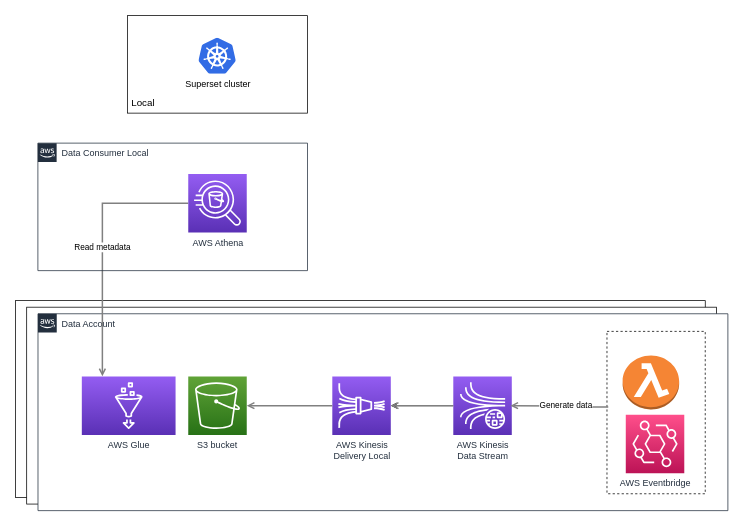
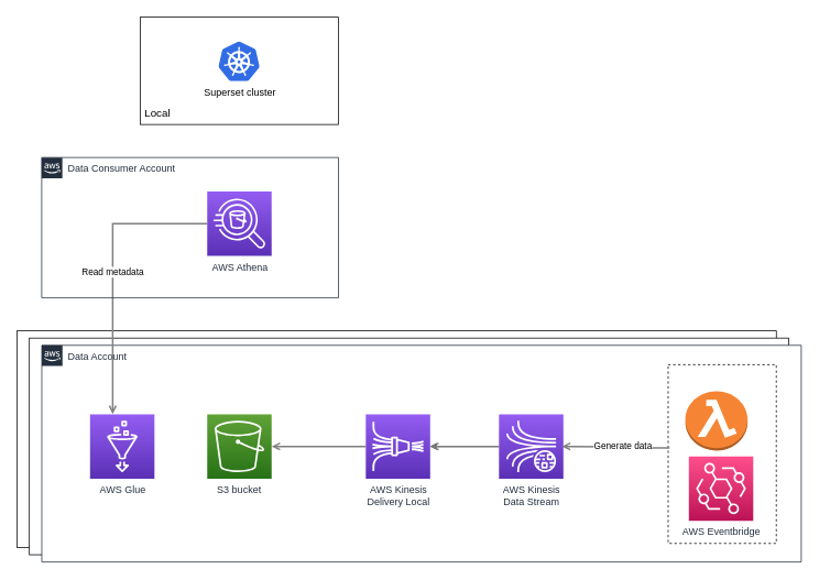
- <mxCell id="17" value="Data Consumer Local" style="points=[[0,0],[0.25,0],[0.5,0],[0.75,0],[1,0],[1,0.25],[1,0.5],[1,0.75],[1,1],[0.75,1],[0.5,1],[0.25,1],[0,1],[0,0.75],[0,0.5],[0,0.25]];outlineConnect=0;gradientColor=none;html=1;whiteSpace=wrap;fontSize=12;fontStyle=0;shape=mxgraph.aws4.group;grIcon=mxgraph.aws4.group_aws_cloud_alt;strokeColor=#232F3E;fillColor=none;verticalAlign=top;align=left;spacingLeft=30;fontColor=#232F3E;dashed=0;labelBackgroundColor=#ffffff;container=1;pointerEvents=0;collapsible=0;recursiveResize=0;" parent="1" vertex="1"><mxGeometry x="50" y="190" width="359.5" height="170" as="geometry" /></mxCell>
+ <mxCell id="17" value="Data Consumer Account" style="points=[[0,0],[0.25,0],[0.5,0],[0.75,0],[1,0],[1,0.25],[1,0.5],[1,0.75],[1,1],[0.75,1],[0.5,1],[0.25,1],[0,1],[0,0.75],[0,0.5],[0,0.25]];outlineConnect=0;gradientColor=none;html=1;whiteSpace=wrap;fontSize=12;fontStyle=0;shape=mxgraph.aws4.group;grIcon=mxgraph.aws4.group_aws_cloud_alt;strokeColor=#232F3E;fillColor=none;verticalAlign=top;align=left;spacingLeft=30;fontColor=#232F3E;dashed=0;labelBackgroundColor=#ffffff;container=1;pointerEvents=0;collapsible=0;recursiveResize=0;" parent="1" vertex="1"><mxGeometry x="50" y="190" width="359.5" height="170" as="geometry" /></mxCell>
- <mxCell id="8" value="AWS Glue" style="sketch=0;points=[[0,0,0],[0.25,0,0],[0.5,0,0],[0.75,0,0],[1,0,0],[0,1,0],[0.25,1,0],[0.5,1,0],[0.75,1,0],[1,1,0],[0,0.25,0],[0,0.5,0],[0,0.75,0],[1,0.25,0],[1,0.5,0],[1,0.75,0]];outlineConnect=0;fontColor=#232F3E;gradientColor=#945DF2;gradientDirection=north;fillColor=#5A30B5;strokeColor=#ffffff;dashed=0;verticalLabelPosition=bottom;verticalAlign=top;align=center;html=1;fontSize=12;fontStyle=0;aspect=fixed;shape=mxgraph.aws4.resourceIcon;resIcon=mxgraph.aws4.glue;" vertex="1" parent="2"><mxGeometry x="88.588" y="101" width="125" height="78" as="geometry" /></mxCell>
+ <mxCell id="8" value="AWS Glue" style="sketch=0;points=[[0,0,0],[0.25,0,0],[0.5,0,0],[0.75,0,0],[1,0,0],[0,1,0],[0.25,1,0],[0.5,1,0],[0.75,1,0],[1,1,0],[0,0.25,0],[0,0.5,0],[0,0.75,0],[1,0.25,0],[1,0.5,0],[1,0.75,0]];outlineConnect=0;fontColor=#232F3E;gradientColor=#945DF2;gradientDirection=north;fillColor=#5A30B5;strokeColor=#ffffff;dashed=0;verticalLabelPosition=bottom;verticalAlign=top;align=center;html=1;fontSize=12;fontStyle=0;aspect=fixed;shape=mxgraph.aws4.resourceIcon;resIcon=mxgraph.aws4.glue;" vertex="1" parent="2"><mxGeometry x="88.588" y="101" width="78" height="78" as="geometry" /></mxCell>
